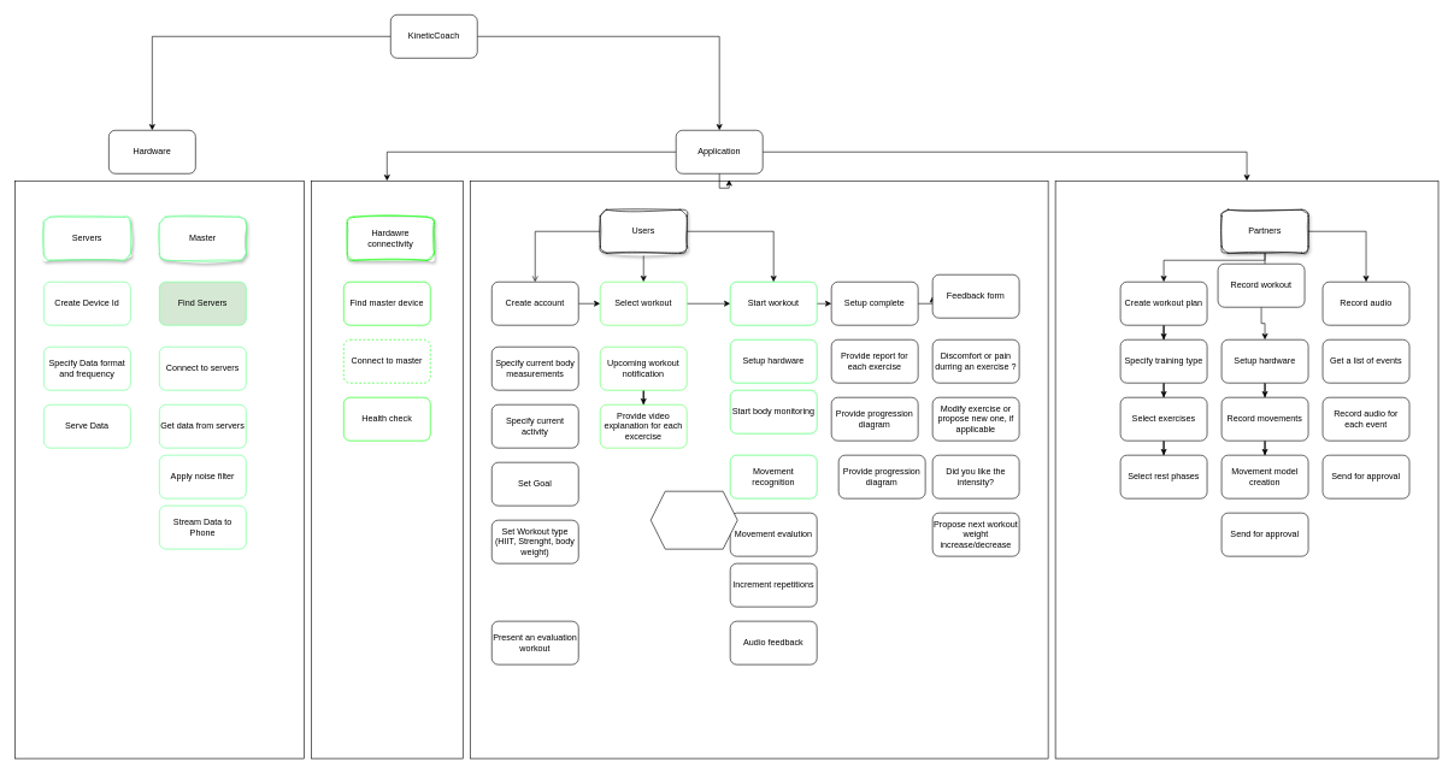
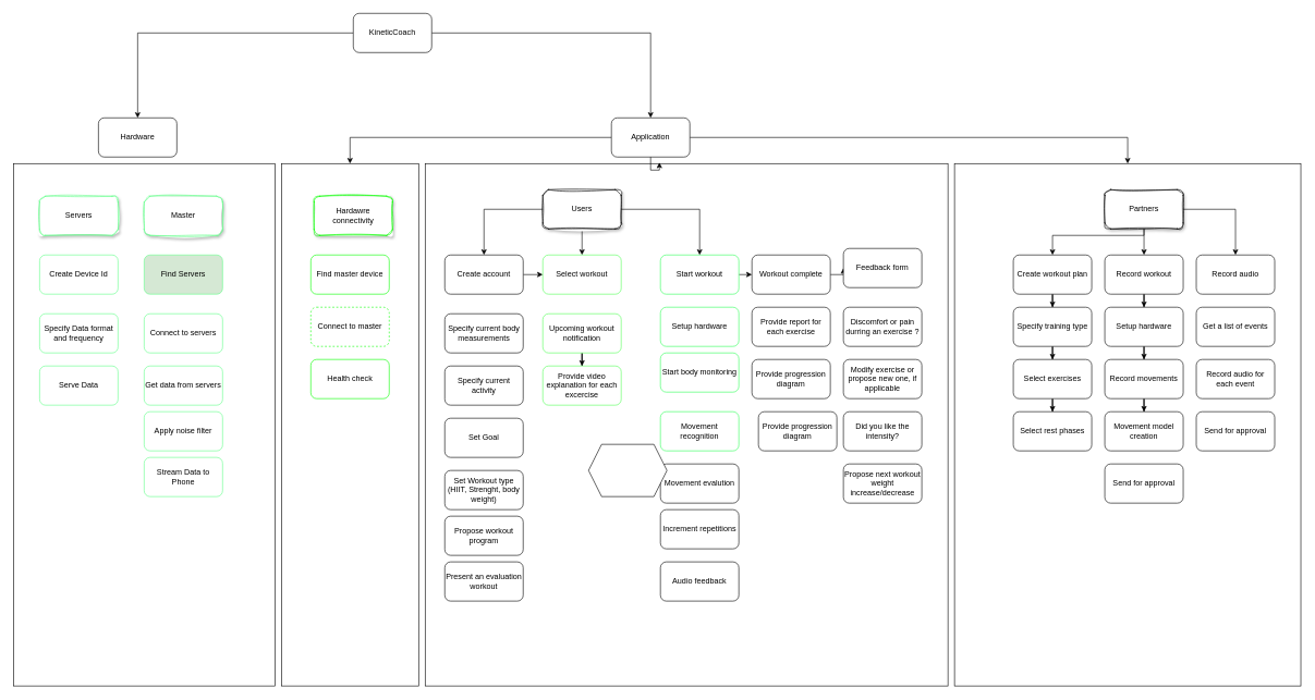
- <mxCell id="28" style="edgeStyle=orthogonalEdgeStyle;rounded=0;orthogonalLoop=1;jettySize=auto;html=1;endArrow=open;" edge="1" parent="1" source="29" target="31"><mxGeometry relative="1" as="geometry" /></mxCell>
+ <mxCell id="28" style="edgeStyle=orthogonalEdgeStyle;rounded=0;orthogonalLoop=1;jettySize=auto;html=1;" edge="1" parent="1" source="29" target="31"><mxGeometry relative="1" as="geometry" /></mxCell>
- <mxCell id="73" value="Record workout" style="whiteSpace=wrap;html=1;rounded=1;" vertex="1" parent="1"><mxGeometry x="1685" y="365" width="120" height="60" as="geometry" /></mxCell>
+ <mxCell id="73" value="Record workout" style="whiteSpace=wrap;html=1;rounded=1;" vertex="1" parent="1"><mxGeometry x="1690" y="390" width="120" height="60" as="geometry" /></mxCell>
- <mxCell id="39" style="edgeStyle=orthogonalEdgeStyle;rounded=0;orthogonalLoop=1;jettySize=auto;html=1;exitX=1;exitY=0.5;exitDx=0;exitDy=0;entryX=0;entryY=0.5;entryDx=0;entryDy=0;" edge="1" parent="1" source="40" target="45"><mxGeometry relative="1" as="geometry" /></mxCell>
- <mxCell id="52" value="Setup complete" style="rounded=1;whiteSpace=wrap;html=1;" vertex="1" parent="1"><mxGeometry x="1150" y="390" width="120" height="60" as="geometry" /></mxCell>
+ <mxCell id="52" value="Workout complete" style="rounded=1;whiteSpace=wrap;html=1;" vertex="1" parent="1"><mxGeometry x="1150" y="390" width="120" height="60" as="geometry" /></mxCell>
+ <mxCell id="43" value="Propose workout program" style="rounded=1;whiteSpace=wrap;html=1;" vertex="1" parent="1"><mxGeometry x="680" y="790" width="120" height="60" as="geometry" /></mxCell>
